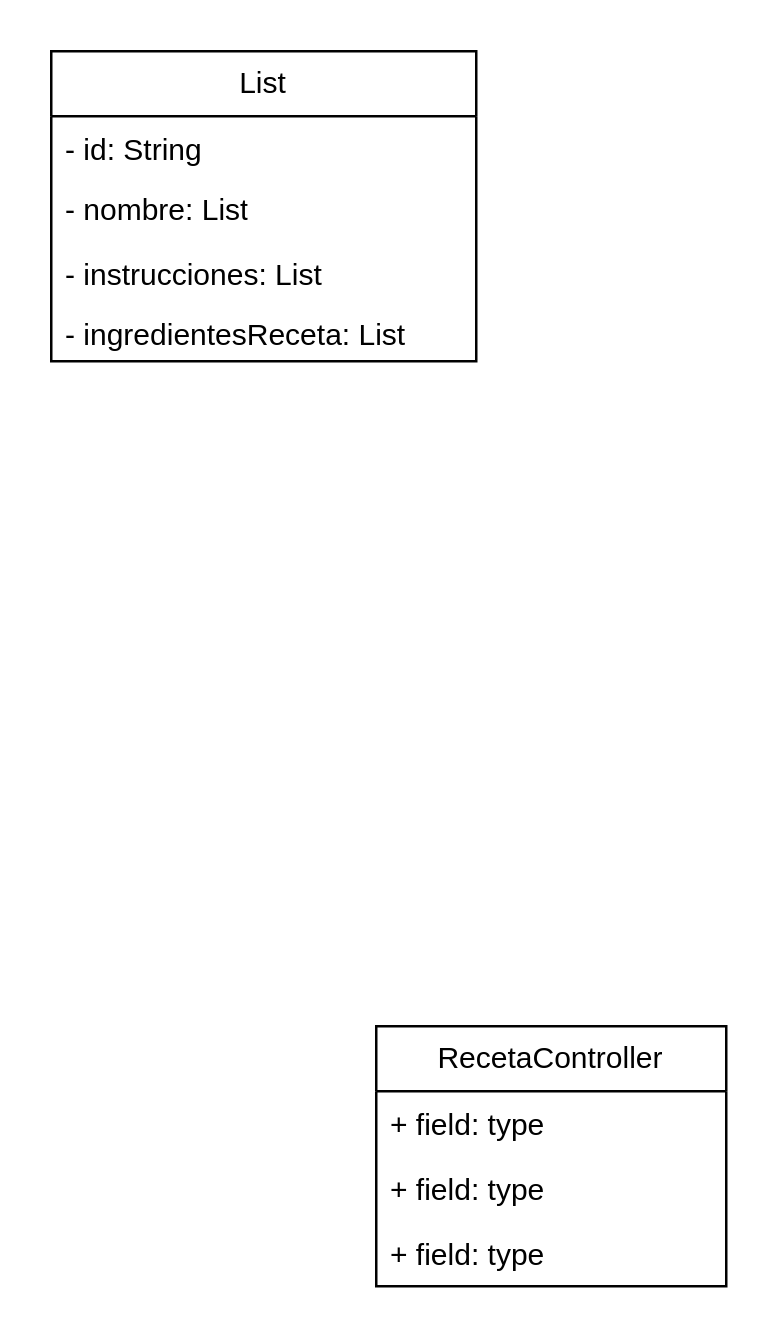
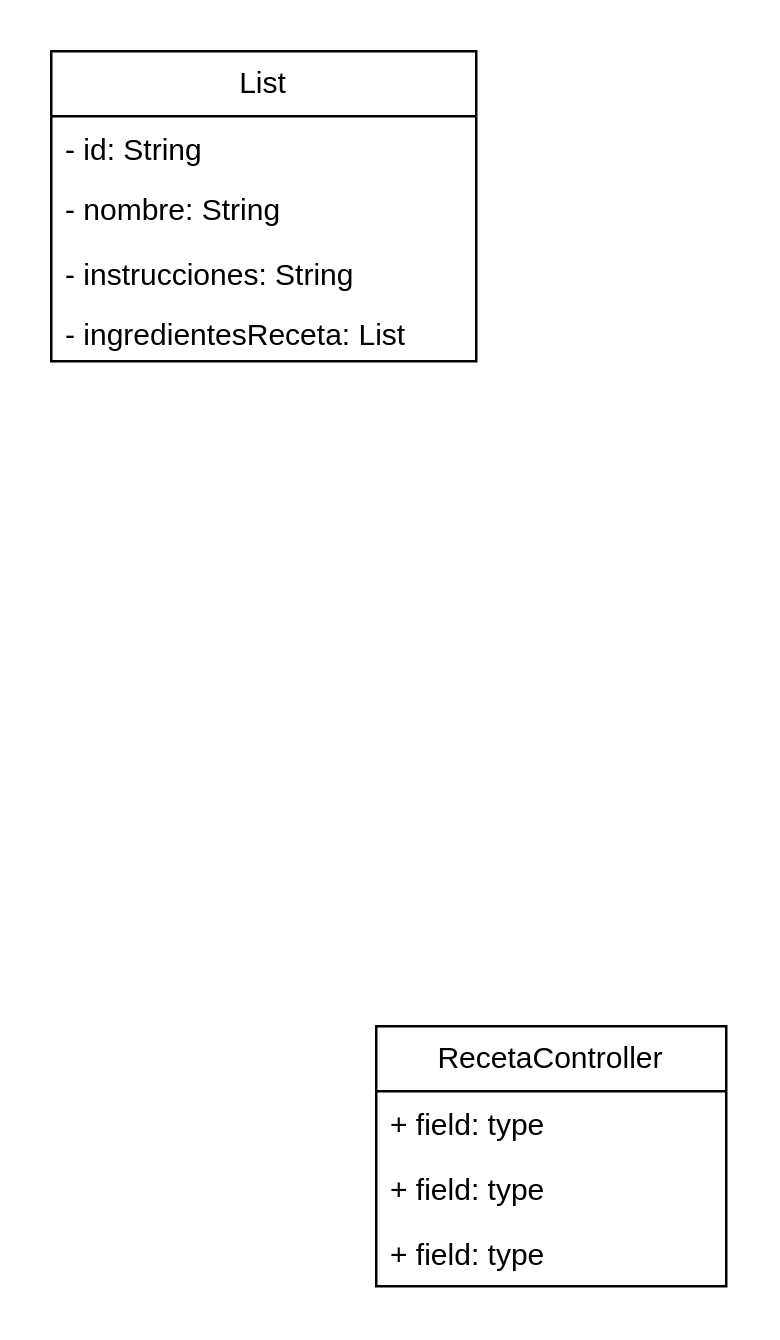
- <mxCell id="8" value="- nombre: List" style="text;strokeColor=none;fillColor=none;align=left;verticalAlign=top;spacingLeft=4;spacingRight=4;overflow=hidden;rotatable=0;points=[[0,0.5],[1,0.5]];portConstraint=eastwest;whiteSpace=wrap;html=1;" vertex="1" parent="6"><mxGeometry y="50" width="170" height="26" as="geometry" /></mxCell>
+ <mxCell id="8" value="- nombre: String" style="text;strokeColor=none;fillColor=none;align=left;verticalAlign=top;spacingLeft=4;spacingRight=4;overflow=hidden;rotatable=0;points=[[0,0.5],[1,0.5]];portConstraint=eastwest;whiteSpace=wrap;html=1;" vertex="1" parent="6"><mxGeometry y="50" width="170" height="26" as="geometry" /></mxCell>
- <mxCell id="9" value="- instrucciones: List" style="text;strokeColor=none;fillColor=none;align=left;verticalAlign=top;spacingLeft=4;spacingRight=4;overflow=hidden;rotatable=0;points=[[0,0.5],[1,0.5]];portConstraint=eastwest;whiteSpace=wrap;html=1;" vertex="1" parent="6"><mxGeometry y="76" width="170" height="24" as="geometry" /></mxCell>
+ <mxCell id="9" value="- instrucciones: String" style="text;strokeColor=none;fillColor=none;align=left;verticalAlign=top;spacingLeft=4;spacingRight=4;overflow=hidden;rotatable=0;points=[[0,0.5],[1,0.5]];portConstraint=eastwest;whiteSpace=wrap;html=1;" vertex="1" parent="6"><mxGeometry y="76" width="170" height="24" as="geometry" /></mxCell>
